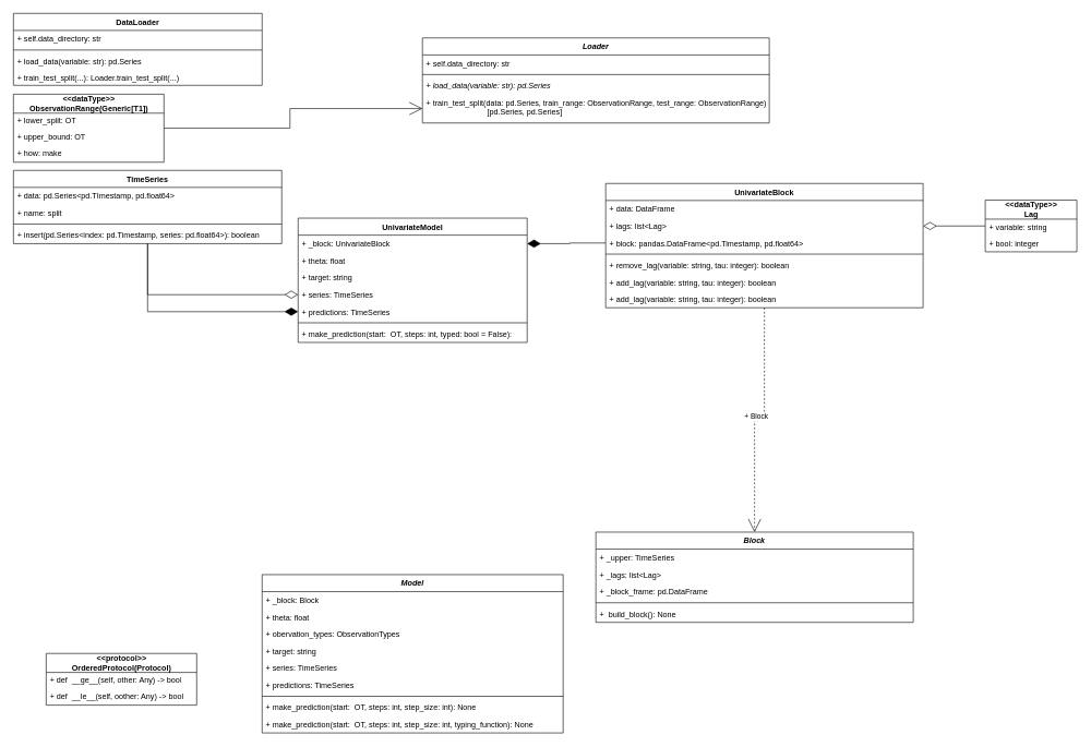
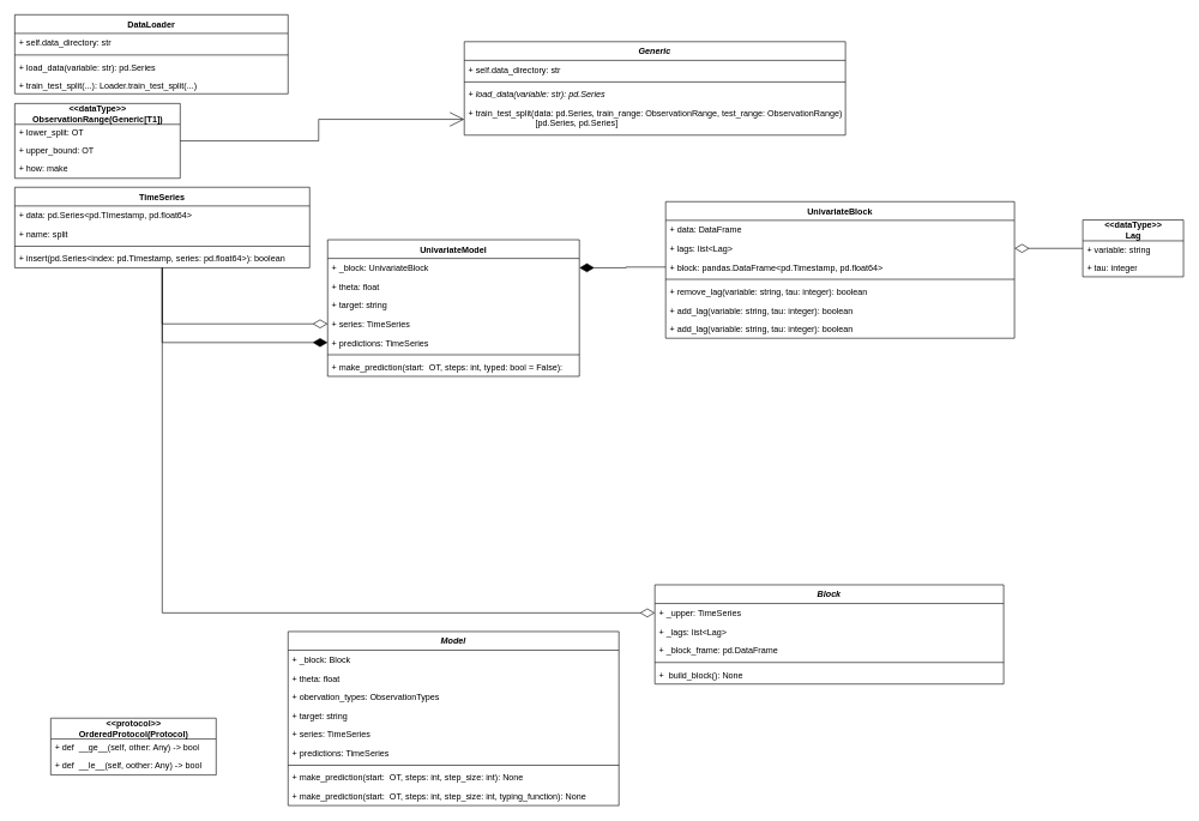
- <mxCell id="43" value="Loader" style="swimlane;fontStyle=3;align=center;verticalAlign=top;childLayout=stackLayout;horizontal=1;startSize=26;horizontalStack=0;resizeParent=1;resizeParentMax=0;resizeLast=0;collapsible=1;marginBottom=0;" vertex="1" parent="1"><mxGeometry x="645" y="57.5" width="530" height="130" as="geometry" /></mxCell>
+ <mxCell id="43" value="Generic" style="swimlane;fontStyle=3;align=center;verticalAlign=top;childLayout=stackLayout;horizontal=1;startSize=26;horizontalStack=0;resizeParent=1;resizeParentMax=0;resizeLast=0;collapsible=1;marginBottom=0;" vertex="1" parent="1"><mxGeometry x="645" y="57.5" width="530" height="130" as="geometry" /></mxCell>
- <mxCell id="13" value="+ bool: integer" style="text;html=1;strokeColor=none;fillColor=none;align=left;verticalAlign=middle;spacingLeft=4;spacingRight=4;overflow=hidden;rotatable=0;points=[[0,0.5],[1,0.5]];portConstraint=eastwest;" parent="11" vertex="1"><mxGeometry y="54" width="140" height="25" as="geometry" /></mxCell>
+ <mxCell id="13" value="+ tau: integer" style="text;html=1;strokeColor=none;fillColor=none;align=left;verticalAlign=middle;spacingLeft=4;spacingRight=4;overflow=hidden;rotatable=0;points=[[0,0.5],[1,0.5]];portConstraint=eastwest;" parent="11" vertex="1"><mxGeometry y="54" width="140" height="25" as="geometry" /></mxCell>
- <mxCell id="15" value="+ Block" style="edgeStyle=orthogonalEdgeStyle;rounded=0;orthogonalLoop=1;jettySize=auto;html=1;entryX=0.5;entryY=0;entryDx=0;entryDy=0;endArrow=open;endFill=0;startSize=0;endSize=18;strokeWidth=1;dashed=1;" edge="1" parent="1" source="16" target="51"><mxGeometry relative="1" as="geometry" /></mxCell>
+ <mxCell id="4" style="edgeStyle=orthogonalEdgeStyle;rounded=0;orthogonalLoop=1;jettySize=auto;html=1;endArrow=diamondThin;endFill=0;startSize=0;endSize=18;strokeWidth=1;" edge="1" parent="1" source="5" target="52"><mxGeometry relative="1" as="geometry" /></mxCell>
